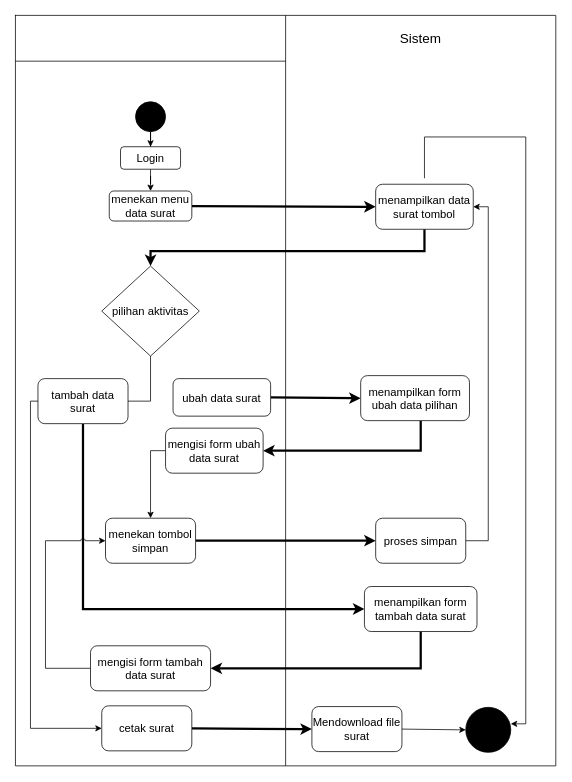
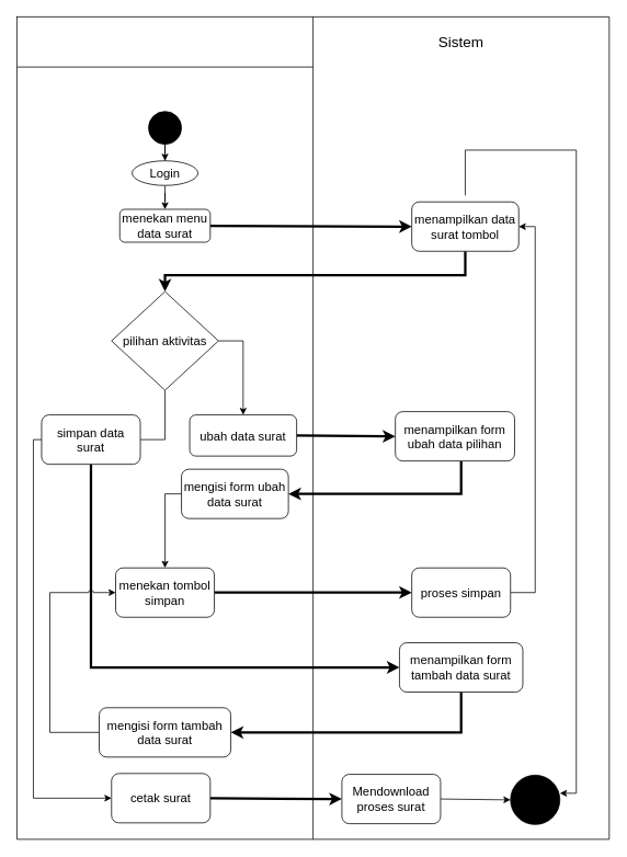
- <mxCell id="11" value="Login" style="rounded=1;whiteSpace=wrap;html=1;fontSize=15;fillColor=#FFFFFF;" parent="1" vertex="1"><mxGeometry x="160" y="195" width="80" height="30" as="geometry" /></mxCell>
+ <mxCell id="11" value="Login" style="ellipse;whiteSpace=wrap;html=1;fontSize=15;fillColor=#FFFFFF;" parent="1" vertex="1"><mxGeometry x="160" y="195" width="80" height="30" as="geometry" /></mxCell>
+ <mxCell id="17" style="edgeStyle=orthogonalEdgeStyle;rounded=0;jumpStyle=arc;orthogonalLoop=1;jettySize=auto;html=1;entryX=0.5;entryY=0;entryDx=0;entryDy=0;fontSize=15;" parent="1" source="19" target="21" edge="1"><mxGeometry relative="1" as="geometry"><Array as="points"><mxPoint x="295" y="414" /></Array></mxGeometry></mxCell>
- <mxCell id="24" value="tambah data surat" style="rounded=1;whiteSpace=wrap;html=1;fontSize=15;fillColor=#FFFFFF;" parent="1" vertex="1"><mxGeometry x="50" y="504" width="120" height="60" as="geometry" /></mxCell>
+ <mxCell id="24" value="simpan data surat" style="rounded=1;whiteSpace=wrap;html=1;fontSize=15;fillColor=#FFFFFF;" parent="1" vertex="1"><mxGeometry x="50" y="504" width="120" height="60" as="geometry" /></mxCell>
- <mxCell id="41" value="Mendownload file surat" style="rounded=1;whiteSpace=wrap;html=1;fontSize=15;fillColor=#FFFFFF;" vertex="1" parent="1"><mxGeometry x="415" y="941" width="120" height="60" as="geometry" /></mxCell>
+ <mxCell id="41" value="Mendownload proses surat" style="rounded=1;whiteSpace=wrap;html=1;fontSize=15;fillColor=#FFFFFF;" vertex="1" parent="1"><mxGeometry x="415" y="941" width="120" height="60" as="geometry" /></mxCell>
